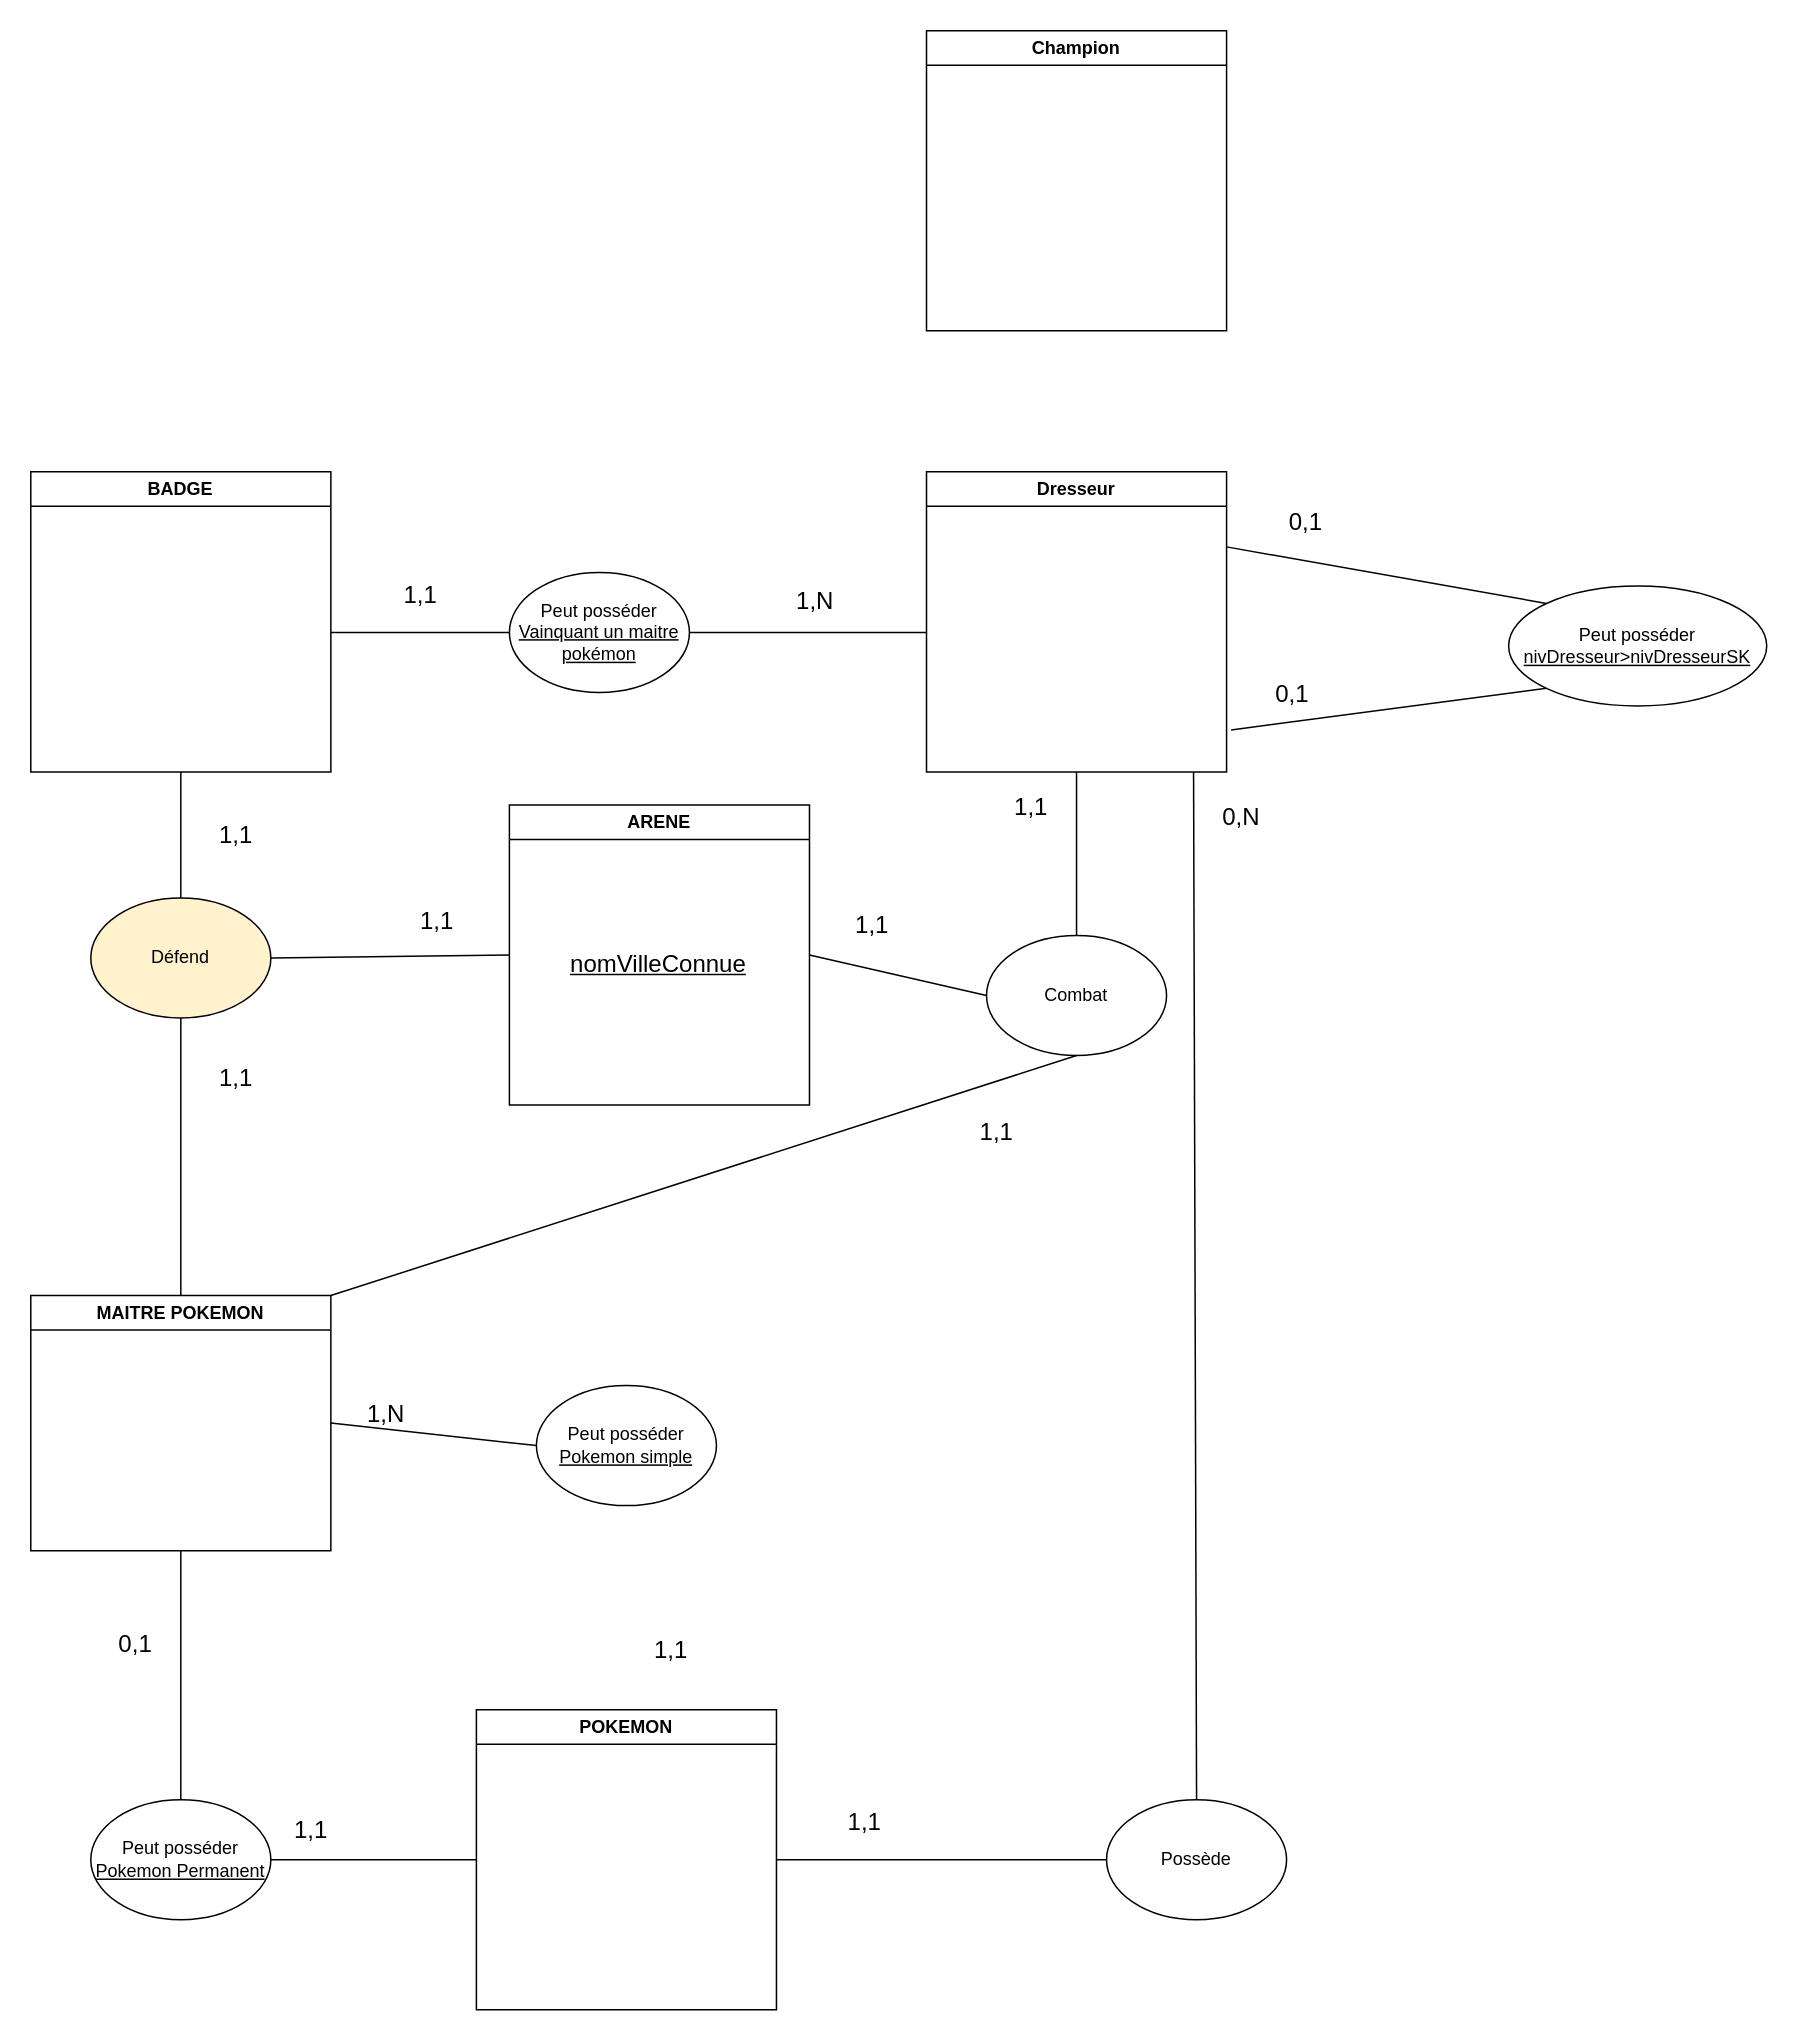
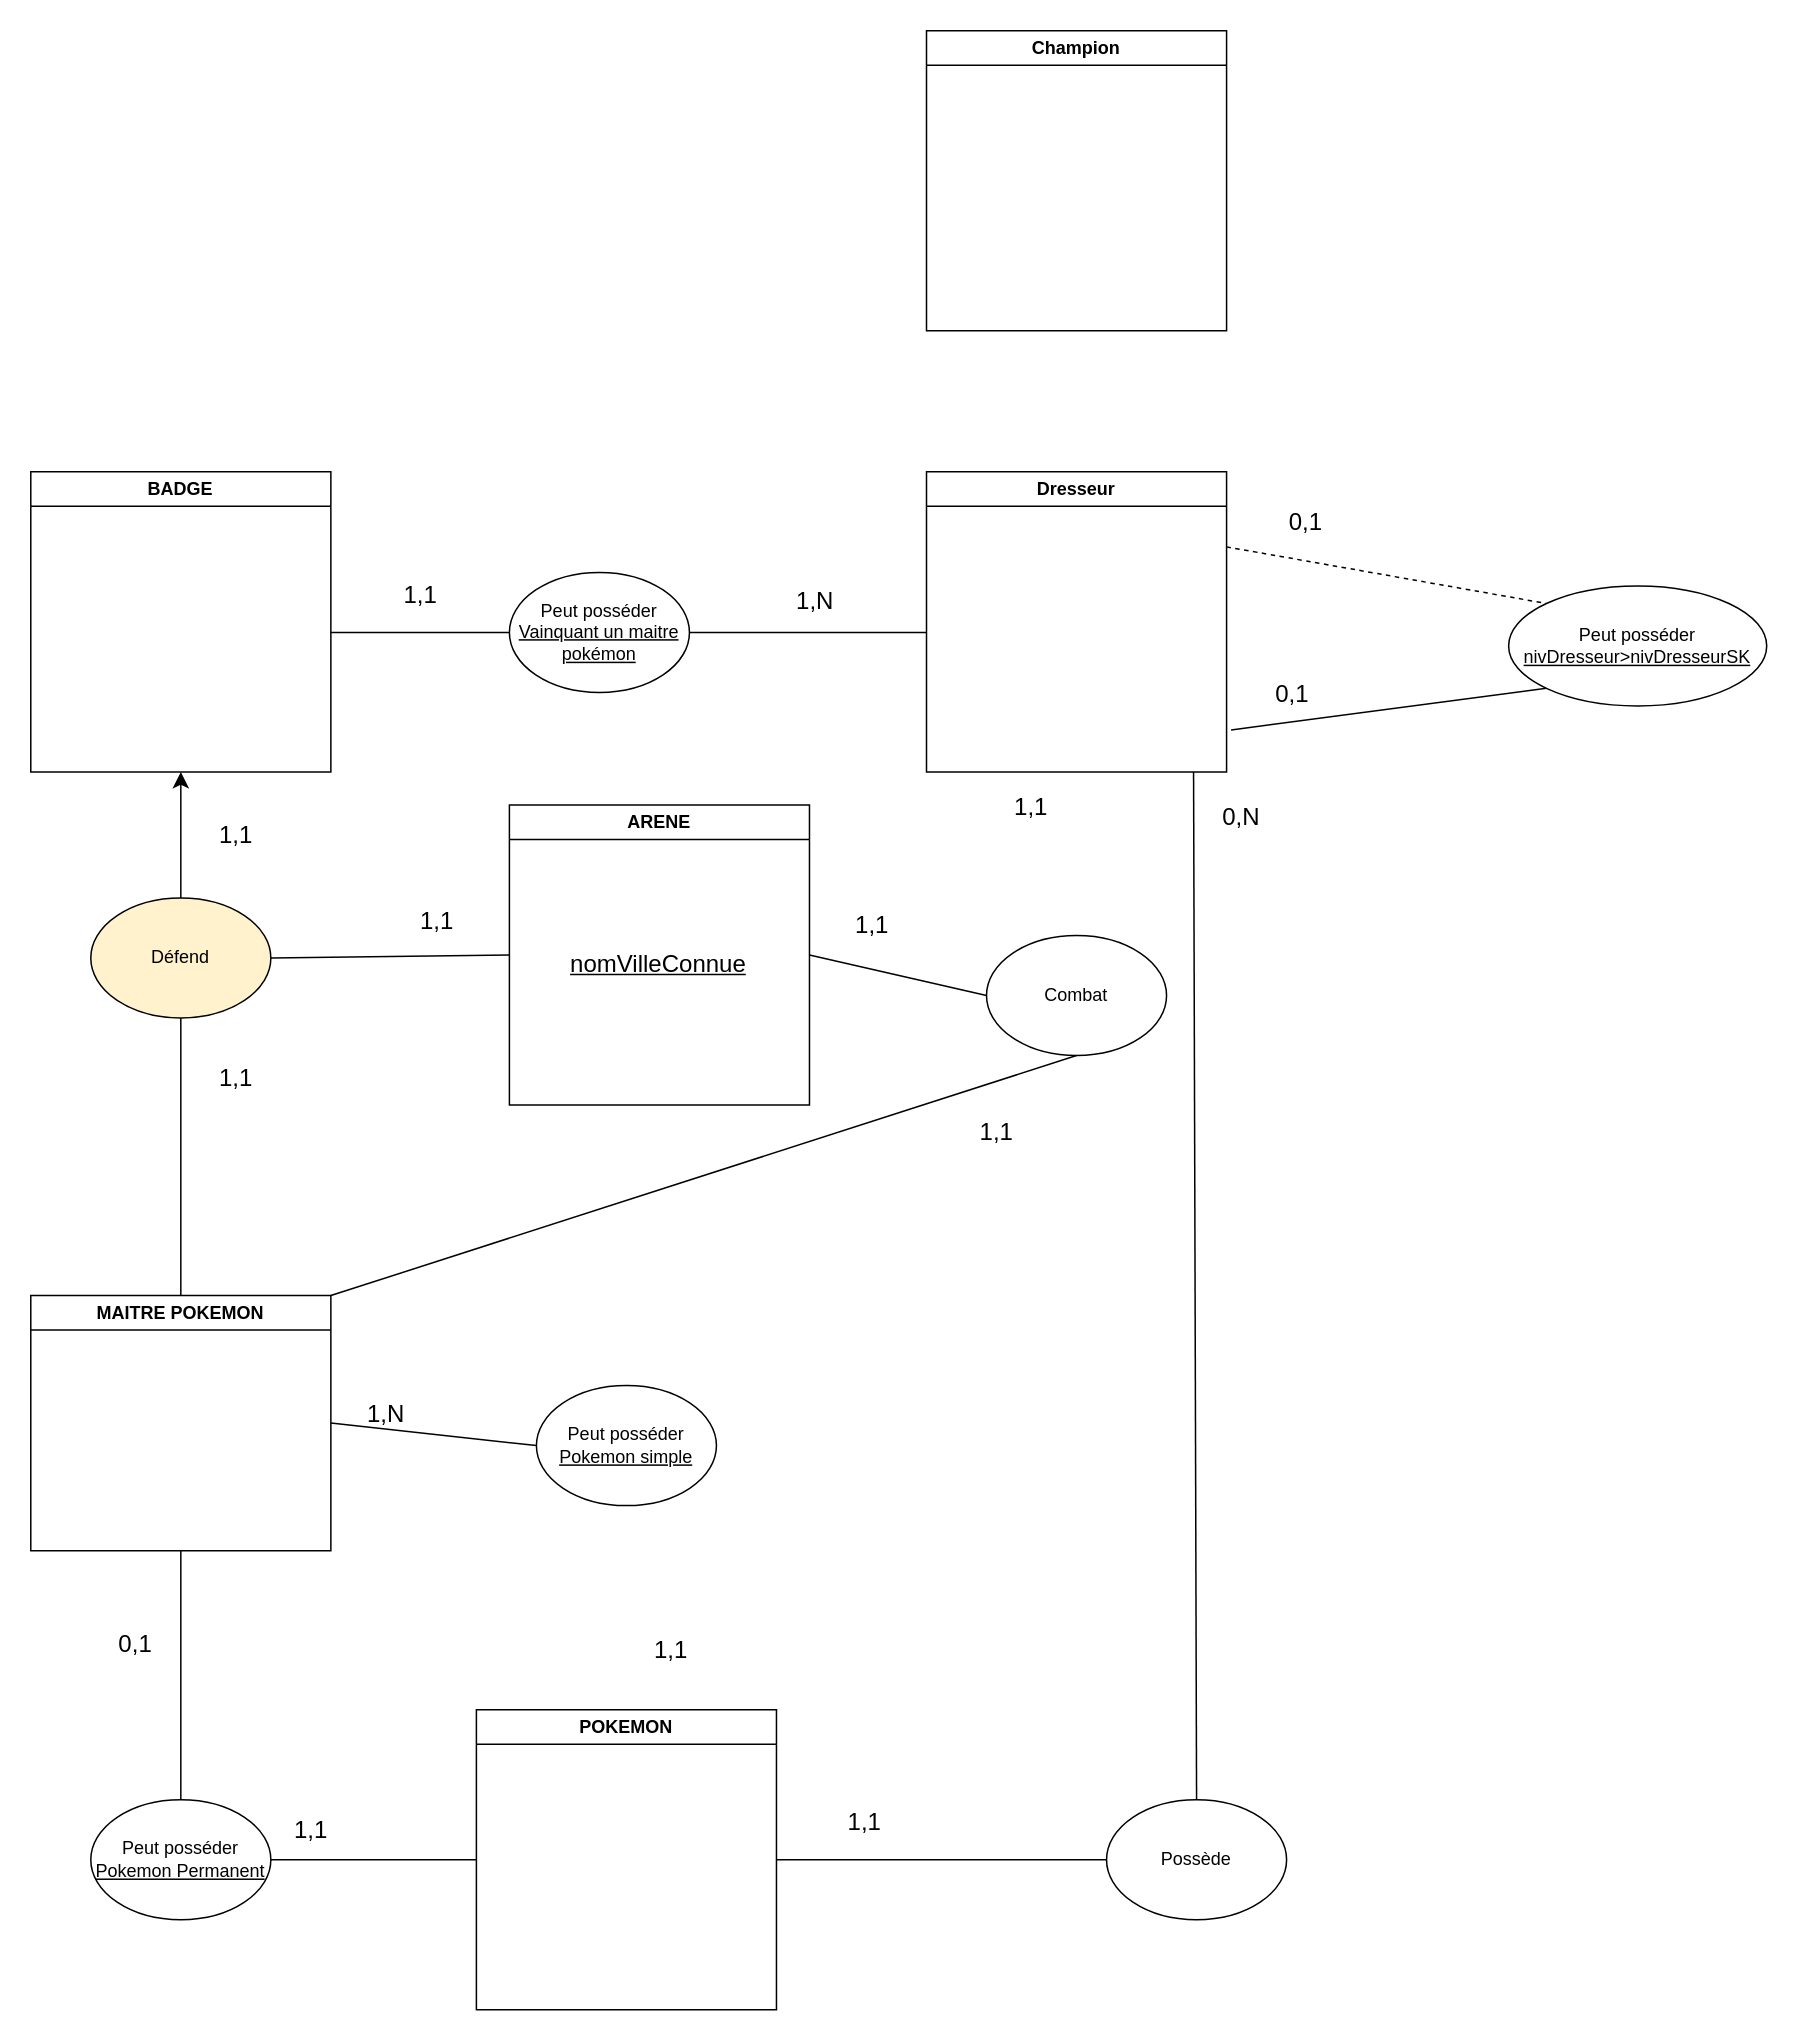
- <mxCell id="17" value="" style="endArrow=none;html=1;rounded=0;fontSize=12;startSize=8;endSize=8;curved=1;exitX=1;exitY=0.25;exitDx=0;exitDy=0;entryX=0;entryY=0;entryDx=0;entryDy=0;" parent="1" source="6" target="16" edge="1"><mxGeometry width="50" height="50" relative="1" as="geometry"><mxPoint x="627" y="431" as="sourcePoint" /><mxPoint x="469" y="431" as="targetPoint" /></mxGeometry></mxCell>
+ <mxCell id="17" value="" style="endArrow=none;html=1;rounded=0;fontSize=12;startSize=8;endSize=8;curved=1;exitX=1;exitY=0.25;exitDx=0;exitDy=0;entryX=0;entryY=0;entryDx=0;entryDy=0;dashed=1;" parent="1" source="6" target="16" edge="1"><mxGeometry width="50" height="50" relative="1" as="geometry"><mxPoint x="627" y="431" as="sourcePoint" /><mxPoint x="469" y="431" as="targetPoint" /></mxGeometry></mxCell>
- <mxCell id="8" value="" style="endArrow=none;html=1;rounded=0;fontSize=12;startSize=8;endSize=8;curved=1;entryX=0.5;entryY=1;entryDx=0;entryDy=0;exitX=0.5;exitY=0;exitDx=0;exitDy=0;" parent="1" source="7" target="2" edge="1"><mxGeometry width="50" height="50" relative="1" as="geometry"><mxPoint x="-128" y="421" as="sourcePoint" /><mxPoint x="30" y="424" as="targetPoint" /></mxGeometry></mxCell>
+ <mxCell id="8" value="" style="endArrow=classic;html=1;rounded=0;fontSize=12;startSize=8;endSize=8;curved=1;entryX=0.5;entryY=1;entryDx=0;entryDy=0;exitX=0.5;exitY=0;exitDx=0;exitDy=0;" parent="1" source="7" target="2" edge="1"><mxGeometry width="50" height="50" relative="1" as="geometry"><mxPoint x="-128" y="421" as="sourcePoint" /><mxPoint x="30" y="424" as="targetPoint" /></mxGeometry></mxCell>
- <mxCell id="36" value="" style="endArrow=none;html=1;rounded=0;fontSize=12;startSize=8;endSize=8;curved=1;entryX=0.5;entryY=1;entryDx=0;entryDy=0;exitX=0.5;exitY=0;exitDx=0;exitDy=0;" parent="1" source="34" target="6" edge="1"><mxGeometry width="50" height="50" relative="1" as="geometry"><mxPoint x="667" y="646" as="sourcePoint" /><mxPoint x="549" y="646" as="targetPoint" /></mxGeometry></mxCell>
